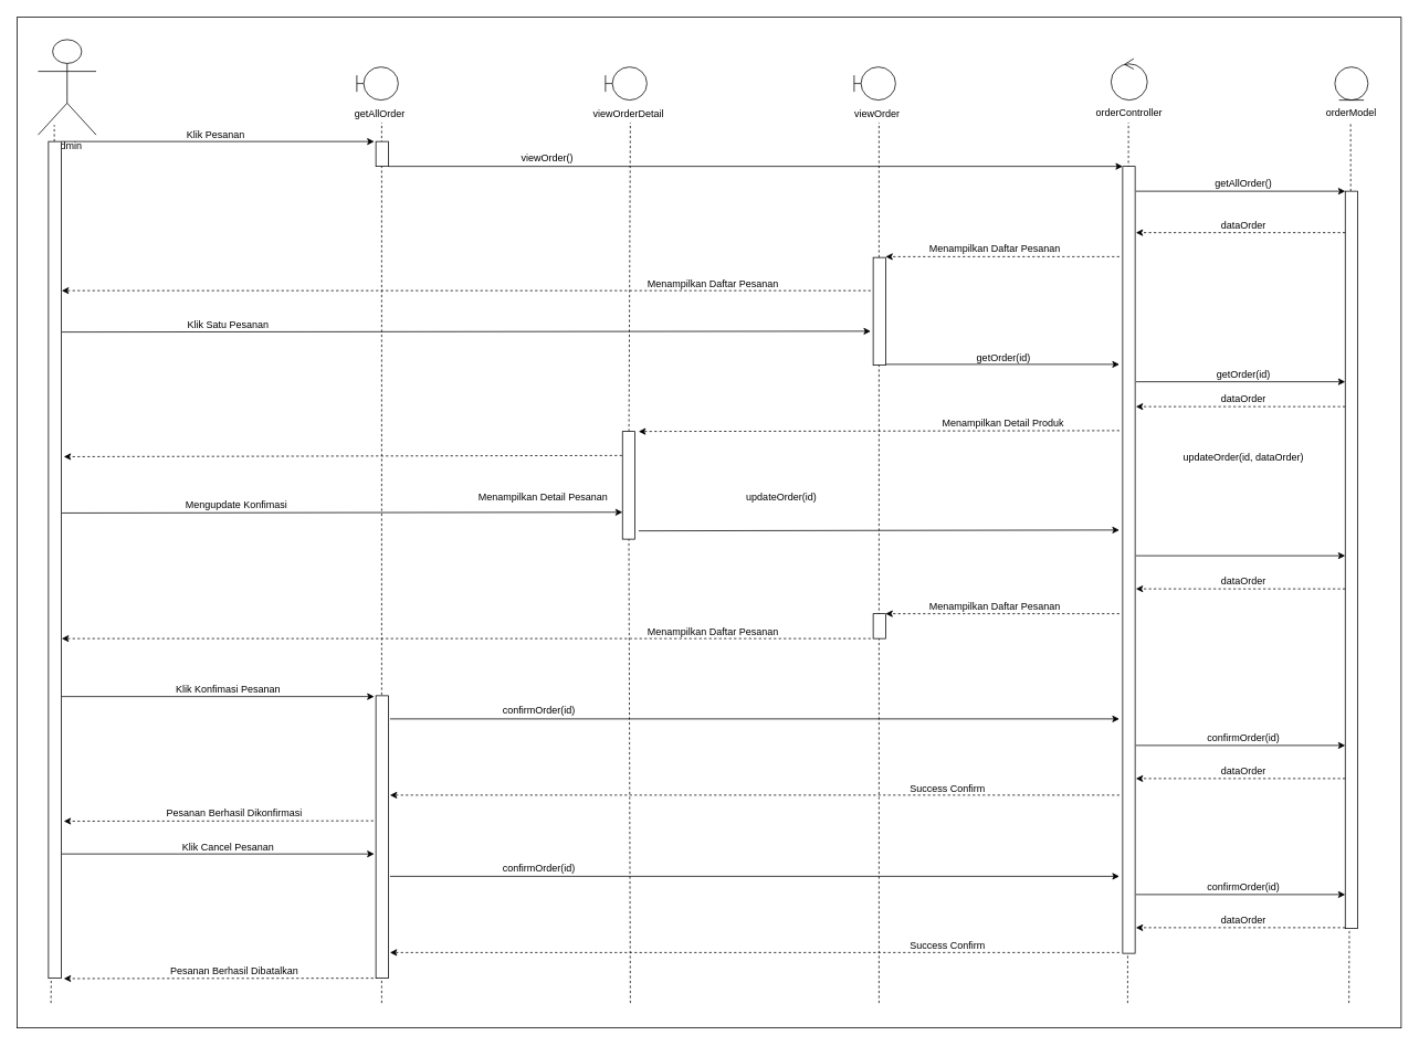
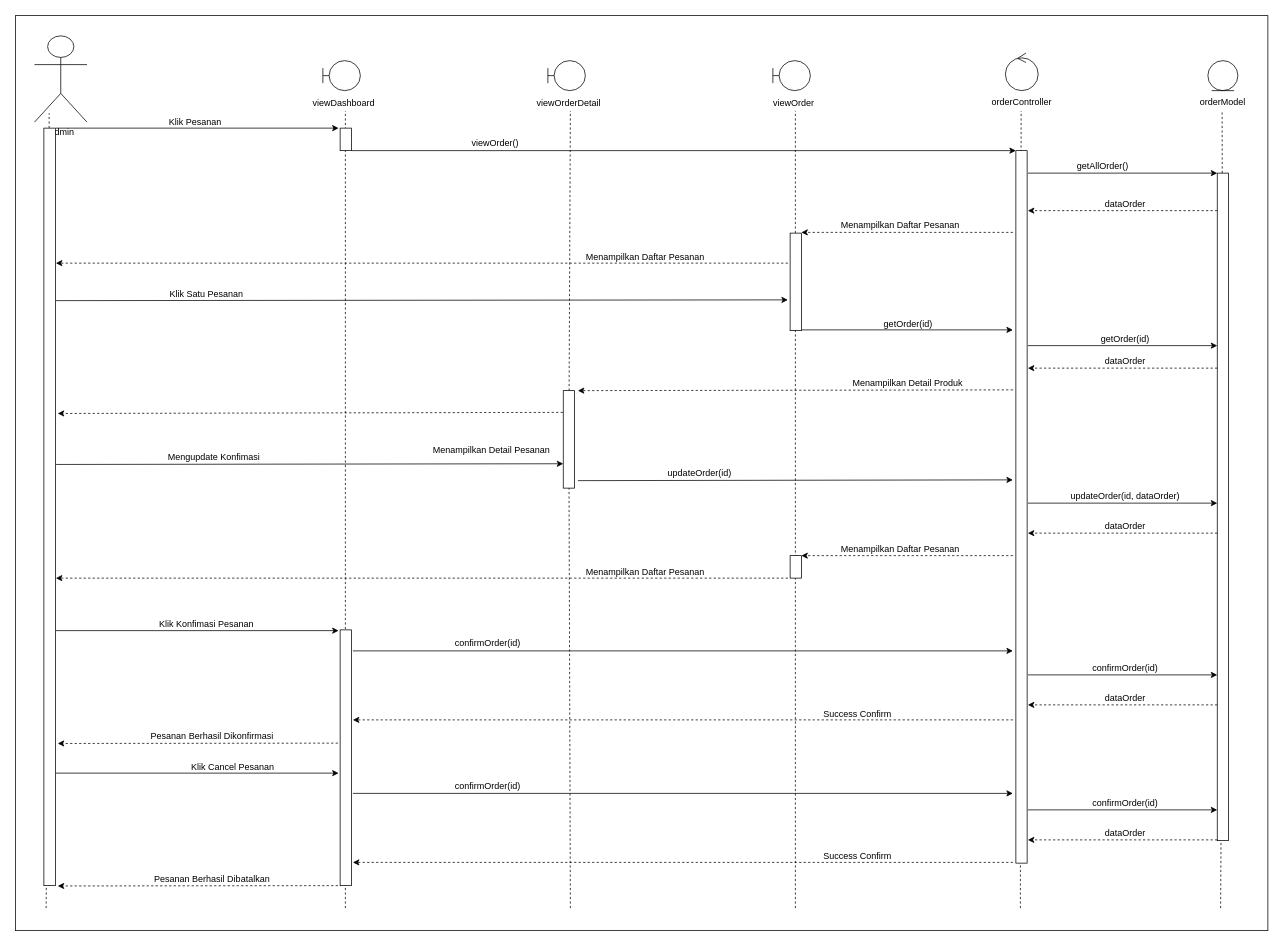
- <mxCell id="21" value="getAllOrder" style="text;html=1;strokeColor=none;fillColor=none;align=center;verticalAlign=middle;whiteSpace=wrap;rounded=0;" vertex="1" parent="1"><mxGeometry x="428" y="122" width="60" height="30" as="geometry" /></mxCell>
+ <mxCell id="21" value="viewDashboard" style="text;html=1;strokeColor=none;fillColor=none;align=center;verticalAlign=middle;whiteSpace=wrap;rounded=0;" vertex="1" parent="1"><mxGeometry x="428" y="122" width="60" height="30" as="geometry" /></mxCell>
- <mxCell id="26" value="getAllOrder()" style="text;html=1;strokeColor=none;fillColor=none;align=center;verticalAlign=middle;whiteSpace=wrap;rounded=0;" vertex="1" parent="1"><mxGeometry x="1450" y="206" width="100" height="30" as="geometry" /></mxCell>
+ <mxCell id="26" value="getAllOrder()" style="text;html=1;strokeColor=none;fillColor=none;align=center;verticalAlign=middle;whiteSpace=wrap;rounded=0;" vertex="1" parent="1"><mxGeometry x="1420" y="206" width="100" height="30" as="geometry" /></mxCell>
- <mxCell id="46" value="updateOrder(id, dataOrder)" style="text;html=1;strokeColor=none;fillColor=none;align=center;verticalAlign=middle;whiteSpace=wrap;rounded=0;" vertex="1" parent="1"><mxGeometry x="1410" y="536" width="180" height="30" as="geometry" /></mxCell>
+ <mxCell id="46" value="updateOrder(id, dataOrder)" style="text;html=1;strokeColor=none;fillColor=none;align=center;verticalAlign=middle;whiteSpace=wrap;rounded=0;" vertex="1" parent="1"><mxGeometry x="1410" y="646" width="180" height="30" as="geometry" /></mxCell>
- <mxCell id="52" value="updateOrder(id)" style="text;html=1;strokeColor=none;fillColor=none;align=center;verticalAlign=middle;whiteSpace=wrap;rounded=0;direction=south;" vertex="1" parent="1"><mxGeometry x="830" y="590" width="225" height="20" as="geometry" /></mxCell>
+ <mxCell id="52" value="updateOrder(id)" style="text;html=1;strokeColor=none;fillColor=none;align=center;verticalAlign=middle;whiteSpace=wrap;rounded=0;direction=south;" vertex="1" parent="1"><mxGeometry x="820" y="620" width="225" height="20" as="geometry" /></mxCell>
- <mxCell id="80" value="Klik Cancel Pesanan" style="text;html=1;strokeColor=none;fillColor=none;align=center;verticalAlign=middle;whiteSpace=wrap;rounded=0;" vertex="1" parent="1"><mxGeometry x="210" y="1007" width="130" height="30" as="geometry" /></mxCell>
+ <mxCell id="80" value="Klik Cancel Pesanan" style="text;html=1;strokeColor=none;fillColor=none;align=center;verticalAlign=middle;whiteSpace=wrap;rounded=0;" vertex="1" parent="1"><mxGeometry x="245" y="1007" width="130" height="30" as="geometry" /></mxCell>
